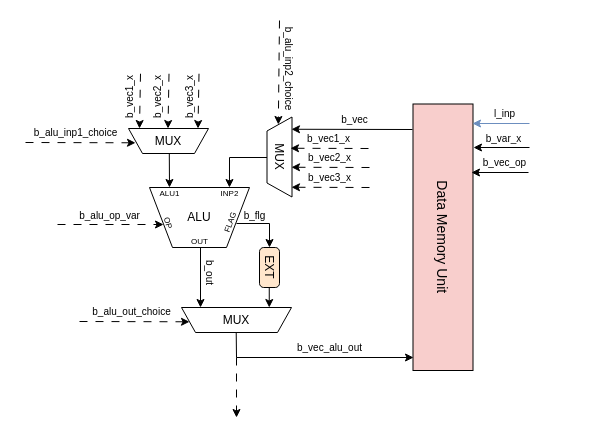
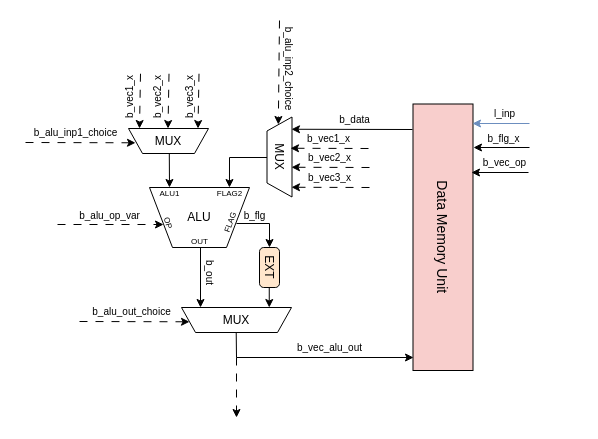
- <mxCell id="39" value="&lt;font style=&quot;font-size: 10px;&quot;&gt;b_vec&lt;/font&gt;" style="text;html=1;align=center;verticalAlign=middle;resizable=0;points=[];autosize=1;strokeColor=none;fillColor=none;" vertex="1" parent="1"><mxGeometry x="329" y="104" width="50" height="30" as="geometry" /></mxCell>
+ <mxCell id="39" value="&lt;font style=&quot;font-size: 10px;&quot;&gt;b_data&lt;/font&gt;" style="text;html=1;align=center;verticalAlign=middle;resizable=0;points=[];autosize=1;strokeColor=none;fillColor=none;" vertex="1" parent="1"><mxGeometry x="329" y="104" width="50" height="30" as="geometry" /></mxCell>
- <mxCell id="46" value="&lt;font style=&quot;font-size: 10px;&quot;&gt;b_var_x&lt;/font&gt;" style="text;html=1;align=center;verticalAlign=middle;resizable=0;points=[];autosize=1;strokeColor=none;fillColor=none;" vertex="1" parent="1"><mxGeometry x="473" y="123" width="60" height="30" as="geometry" /></mxCell>
+ <mxCell id="46" value="&lt;font style=&quot;font-size: 10px;&quot;&gt;b_flg_x&lt;/font&gt;" style="text;html=1;align=center;verticalAlign=middle;resizable=0;points=[];autosize=1;strokeColor=none;fillColor=none;" vertex="1" parent="1"><mxGeometry x="473" y="123" width="60" height="30" as="geometry" /></mxCell>
- <mxCell id="4" value="&lt;font style=&quot;font-size: 8px;&quot;&gt;INP2&lt;/font&gt;" style="text;html=1;align=center;verticalAlign=middle;resizable=0;points=[];autosize=1;strokeColor=none;fillColor=none;" vertex="1" parent="1"><mxGeometry x="209" y="177" width="40" height="30" as="geometry" /></mxCell>
+ <mxCell id="4" value="&lt;font style=&quot;font-size: 8px;&quot;&gt;FLAG2&lt;/font&gt;" style="text;html=1;align=center;verticalAlign=middle;resizable=0;points=[];autosize=1;strokeColor=none;fillColor=none;" vertex="1" parent="1"><mxGeometry x="209" y="177" width="40" height="30" as="geometry" /></mxCell>
